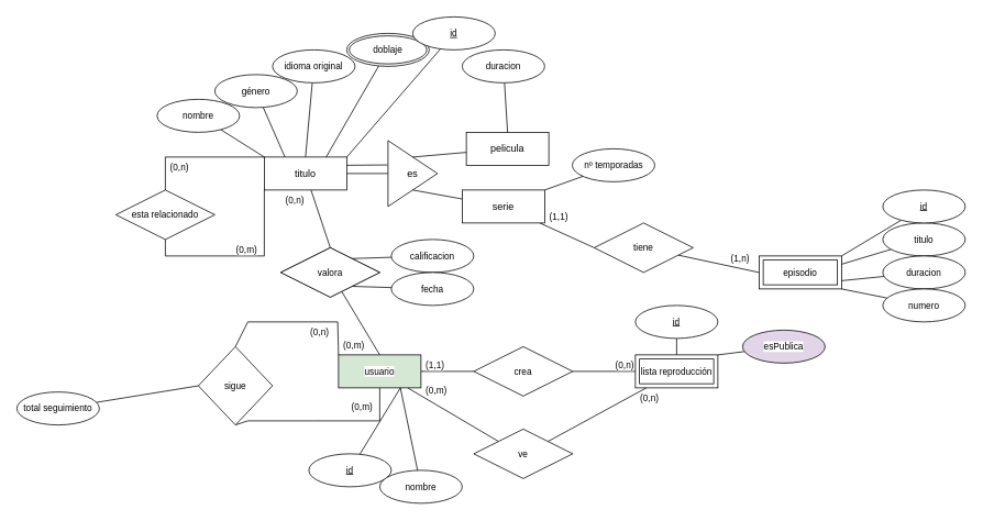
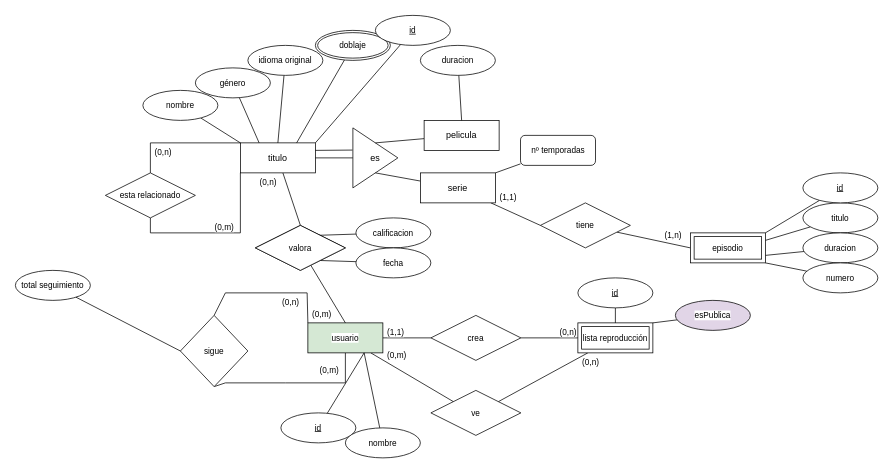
- <mxCell id="68" value="nº temporadas" style="ellipse;whiteSpace=wrap;html=1;align=center;fontFamily=Helvetica;fontSize=11;fontColor=default;labelBackgroundColor=default;" vertex="1" parent="1"><mxGeometry x="693.5" y="180" width="100" height="40" as="geometry" /></mxCell>
+ <mxCell id="68" value="nº temporadas" style="whiteSpace=wrap;html=1;align=center;fontFamily=Helvetica;fontSize=11;fontColor=default;labelBackgroundColor=default;rounded=1;" vertex="1" parent="1"><mxGeometry x="693.5" y="180" width="100" height="40" as="geometry" /></mxCell>
- <mxCell id="53" value="total seguimiento" style="ellipse;whiteSpace=wrap;html=1;align=center;fontFamily=Helvetica;fontSize=11;fontColor=default;labelBackgroundColor=default;" vertex="1" parent="1"><mxGeometry x="20" y="475" width="100" height="40" as="geometry" /></mxCell>
+ <mxCell id="53" value="total seguimiento" style="ellipse;whiteSpace=wrap;html=1;align=center;fontFamily=Helvetica;fontSize=11;fontColor=default;labelBackgroundColor=default;" vertex="1" parent="1"><mxGeometry x="20" y="360" width="100" height="40" as="geometry" /></mxCell>
